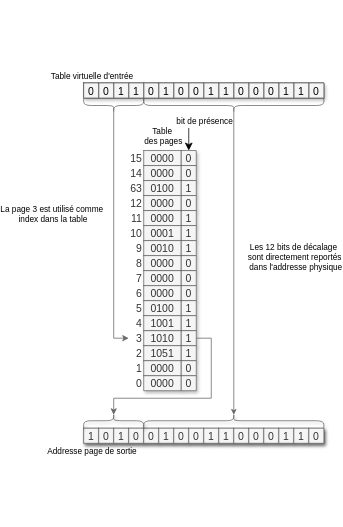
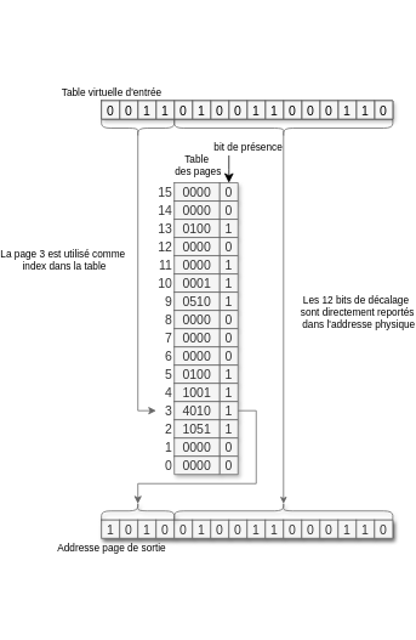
- <mxCell id="31" value="63" style="shape=partialRectangle;html=1;whiteSpace=wrap;connectable=0;strokeColor=inherit;overflow=hidden;fillColor=none;top=0;left=0;bottom=0;right=0;pointerEvents=1;fontSize=14;fontColor=#333333;align=right;" vertex="1" parent="30"><mxGeometry width="20" height="20" as="geometry"><mxRectangle width="20" height="20" as="alternateBounds" /></mxGeometry></mxCell>
+ <mxCell id="31" value="13" style="shape=partialRectangle;html=1;whiteSpace=wrap;connectable=0;strokeColor=inherit;overflow=hidden;fillColor=none;top=0;left=0;bottom=0;right=0;pointerEvents=1;fontSize=14;fontColor=#333333;align=right;" vertex="1" parent="30"><mxGeometry width="20" height="20" as="geometry"><mxRectangle width="20" height="20" as="alternateBounds" /></mxGeometry></mxCell>
- <mxCell id="48" value="0010" style="shape=partialRectangle;html=1;whiteSpace=wrap;connectable=0;overflow=hidden;top=1;left=1;bottom=1;right=1;pointerEvents=1;fontSize=14;fillColor=#f5f5f5;fontColor=#333333;strokeColor=#666666;align=center;autosize=0;autosizeGrid=1;shadow=1;" vertex="1" parent="46"><mxGeometry x="20" width="50" height="20" as="geometry"><mxRectangle width="50" height="20" as="alternateBounds" /></mxGeometry></mxCell>
+ <mxCell id="48" value="0510" style="shape=partialRectangle;html=1;whiteSpace=wrap;connectable=0;overflow=hidden;top=1;left=1;bottom=1;right=1;pointerEvents=1;fontSize=14;fillColor=#f5f5f5;fontColor=#333333;strokeColor=#666666;align=center;autosize=0;autosizeGrid=1;shadow=1;" vertex="1" parent="46"><mxGeometry x="20" width="50" height="20" as="geometry"><mxRectangle width="50" height="20" as="alternateBounds" /></mxGeometry></mxCell>
- <mxCell id="72" value="1010" style="shape=partialRectangle;html=1;whiteSpace=wrap;connectable=0;overflow=hidden;top=1;left=1;bottom=1;right=1;pointerEvents=1;fontSize=14;fillColor=#f5f5f5;fontColor=#333333;strokeColor=#666666;align=center;autosize=0;autosizeGrid=1;shadow=1;" vertex="1" parent="70"><mxGeometry x="20" width="50" height="20" as="geometry"><mxRectangle width="50" height="20" as="alternateBounds" /></mxGeometry></mxCell>
+ <mxCell id="72" value="4010" style="shape=partialRectangle;html=1;whiteSpace=wrap;connectable=0;overflow=hidden;top=1;left=1;bottom=1;right=1;pointerEvents=1;fontSize=14;fillColor=#f5f5f5;fontColor=#333333;strokeColor=#666666;align=center;autosize=0;autosizeGrid=1;shadow=1;" vertex="1" parent="70"><mxGeometry x="20" width="50" height="20" as="geometry"><mxRectangle width="50" height="20" as="alternateBounds" /></mxGeometry></mxCell>
